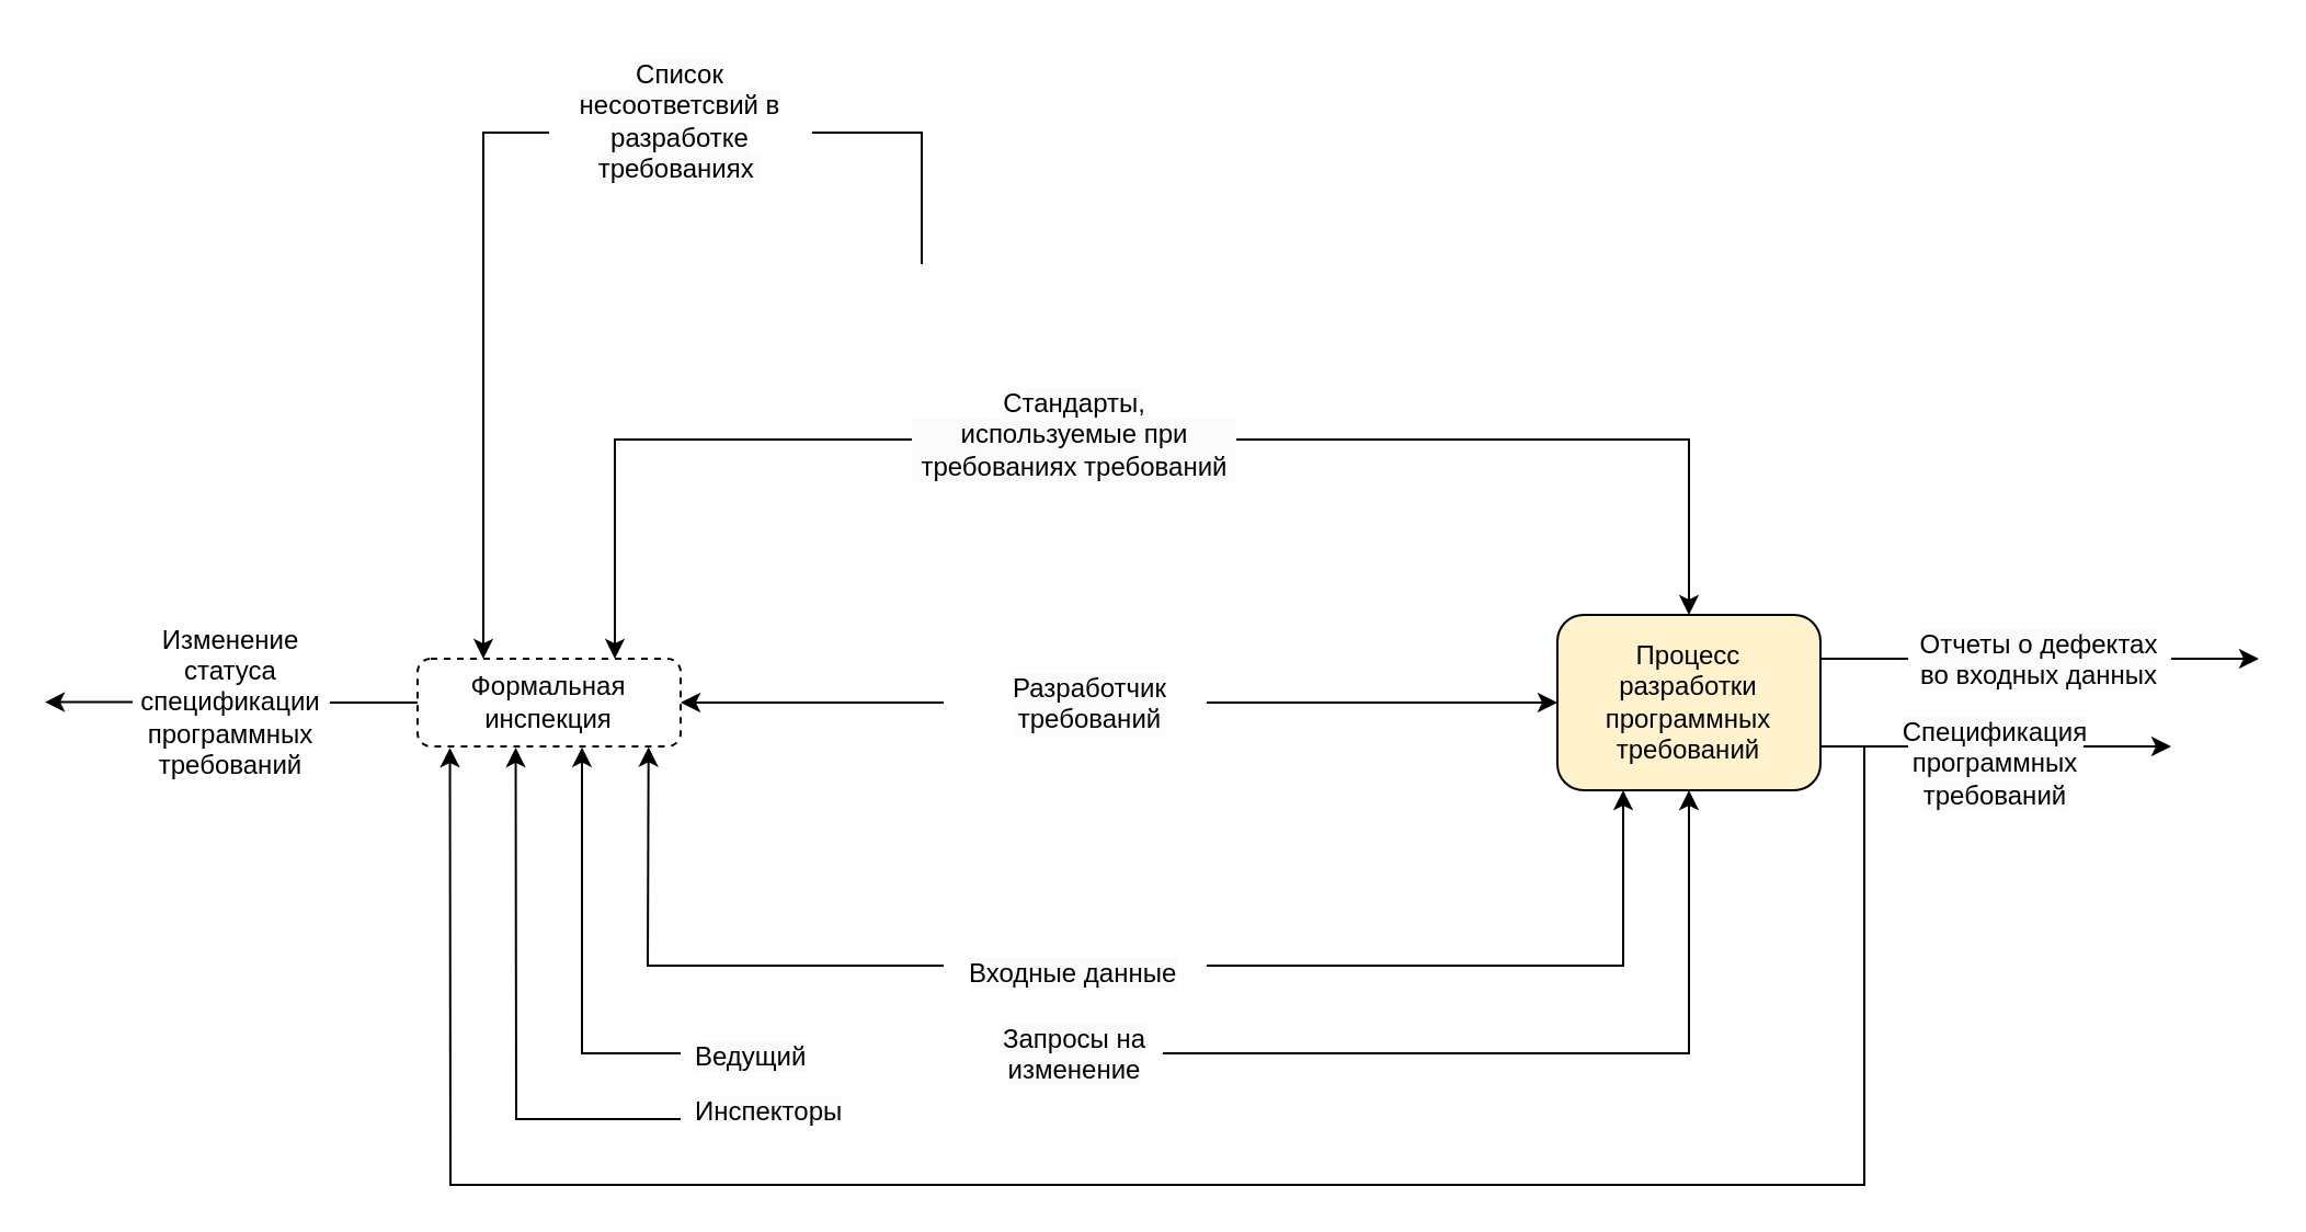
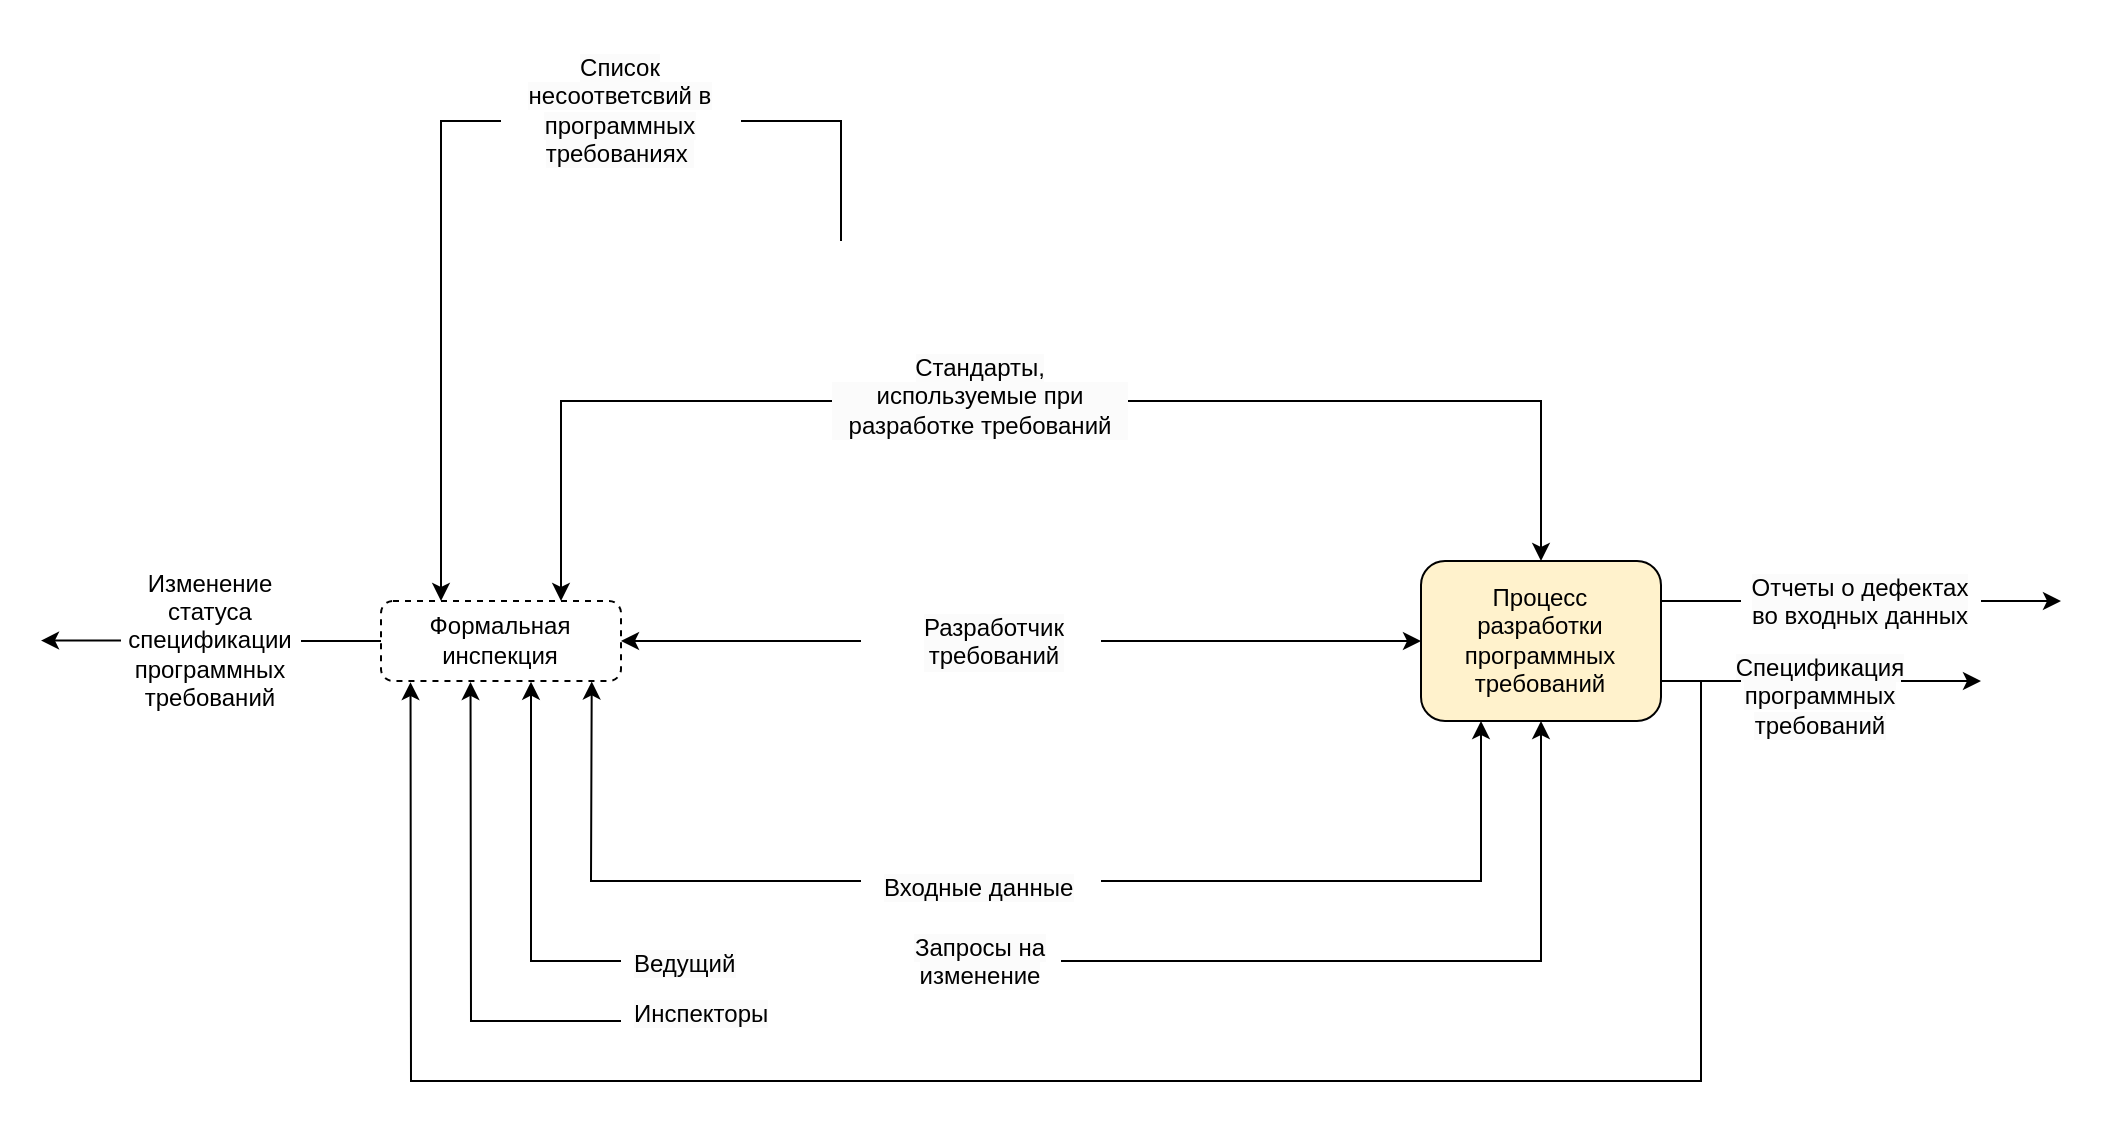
- <mxCell id="21" value="&lt;span style=&quot;color: rgb(0, 0, 0); font-family: Helvetica; font-size: 12px; font-style: normal; font-variant-ligatures: normal; font-variant-caps: normal; font-weight: 400; letter-spacing: normal; orphans: 2; text-indent: 0px; text-transform: none; widows: 2; word-spacing: 0px; -webkit-text-stroke-width: 0px; white-space: normal; background-color: rgb(251, 251, 251); text-decoration-thickness: initial; text-decoration-style: initial; text-decoration-color: initial; float: none; display: inline !important;&quot;&gt;Список несоответсвий в разработке требованиях&amp;nbsp;&lt;/span&gt;" style="text;whiteSpace=wrap;html=1;align=center;" vertex="1" parent="1"><mxGeometry x="250" y="20" width="120" height="70" as="geometry" /></mxCell>
+ <mxCell id="21" value="&lt;span style=&quot;color: rgb(0, 0, 0); font-family: Helvetica; font-size: 12px; font-style: normal; font-variant-ligatures: normal; font-variant-caps: normal; font-weight: 400; letter-spacing: normal; orphans: 2; text-indent: 0px; text-transform: none; widows: 2; word-spacing: 0px; -webkit-text-stroke-width: 0px; white-space: normal; background-color: rgb(251, 251, 251); text-decoration-thickness: initial; text-decoration-style: initial; text-decoration-color: initial; float: none; display: inline !important;&quot;&gt;Список несоответсвий в программных требованиях&amp;nbsp;&lt;/span&gt;" style="text;whiteSpace=wrap;html=1;align=center;" vertex="1" parent="1"><mxGeometry x="250" y="20" width="120" height="70" as="geometry" /></mxCell>
- <mxCell id="20" value="&lt;span style=&quot;color: rgb(0, 0, 0); font-family: Helvetica; font-size: 12px; font-style: normal; font-variant-ligatures: normal; font-variant-caps: normal; font-weight: 400; letter-spacing: normal; orphans: 2; text-indent: 0px; text-transform: none; widows: 2; word-spacing: 0px; -webkit-text-stroke-width: 0px; white-space: normal; background-color: rgb(251, 251, 251); text-decoration-thickness: initial; text-decoration-style: initial; text-decoration-color: initial; float: none; display: inline !important;&quot;&gt;Стандарты,&lt;/span&gt;&lt;div style=&quot;forced-color-adjust: none; color: rgb(0, 0, 0); font-family: Helvetica; font-size: 12px; font-style: normal; font-variant-ligatures: normal; font-variant-caps: normal; font-weight: 400; letter-spacing: normal; orphans: 2; text-indent: 0px; text-transform: none; widows: 2; word-spacing: 0px; -webkit-text-stroke-width: 0px; white-space: normal; background-color: rgb(251, 251, 251); text-decoration-thickness: initial; text-decoration-style: initial; text-decoration-color: initial;&quot;&gt;используемые при требованиях требований&lt;/div&gt;" style="text;whiteSpace=wrap;html=1;align=center;" vertex="1" parent="1"><mxGeometry x="415" y="170" width="150" height="50" as="geometry" /></mxCell>
+ <mxCell id="20" value="&lt;span style=&quot;color: rgb(0, 0, 0); font-family: Helvetica; font-size: 12px; font-style: normal; font-variant-ligatures: normal; font-variant-caps: normal; font-weight: 400; letter-spacing: normal; orphans: 2; text-indent: 0px; text-transform: none; widows: 2; word-spacing: 0px; -webkit-text-stroke-width: 0px; white-space: normal; background-color: rgb(251, 251, 251); text-decoration-thickness: initial; text-decoration-style: initial; text-decoration-color: initial; float: none; display: inline !important;&quot;&gt;Стандарты,&lt;/span&gt;&lt;div style=&quot;forced-color-adjust: none; color: rgb(0, 0, 0); font-family: Helvetica; font-size: 12px; font-style: normal; font-variant-ligatures: normal; font-variant-caps: normal; font-weight: 400; letter-spacing: normal; orphans: 2; text-indent: 0px; text-transform: none; widows: 2; word-spacing: 0px; -webkit-text-stroke-width: 0px; white-space: normal; background-color: rgb(251, 251, 251); text-decoration-thickness: initial; text-decoration-style: initial; text-decoration-color: initial;&quot;&gt;используемые при разработке требований&lt;/div&gt;" style="text;whiteSpace=wrap;html=1;align=center;" vertex="1" parent="1"><mxGeometry x="415" y="170" width="150" height="50" as="geometry" /></mxCell>
